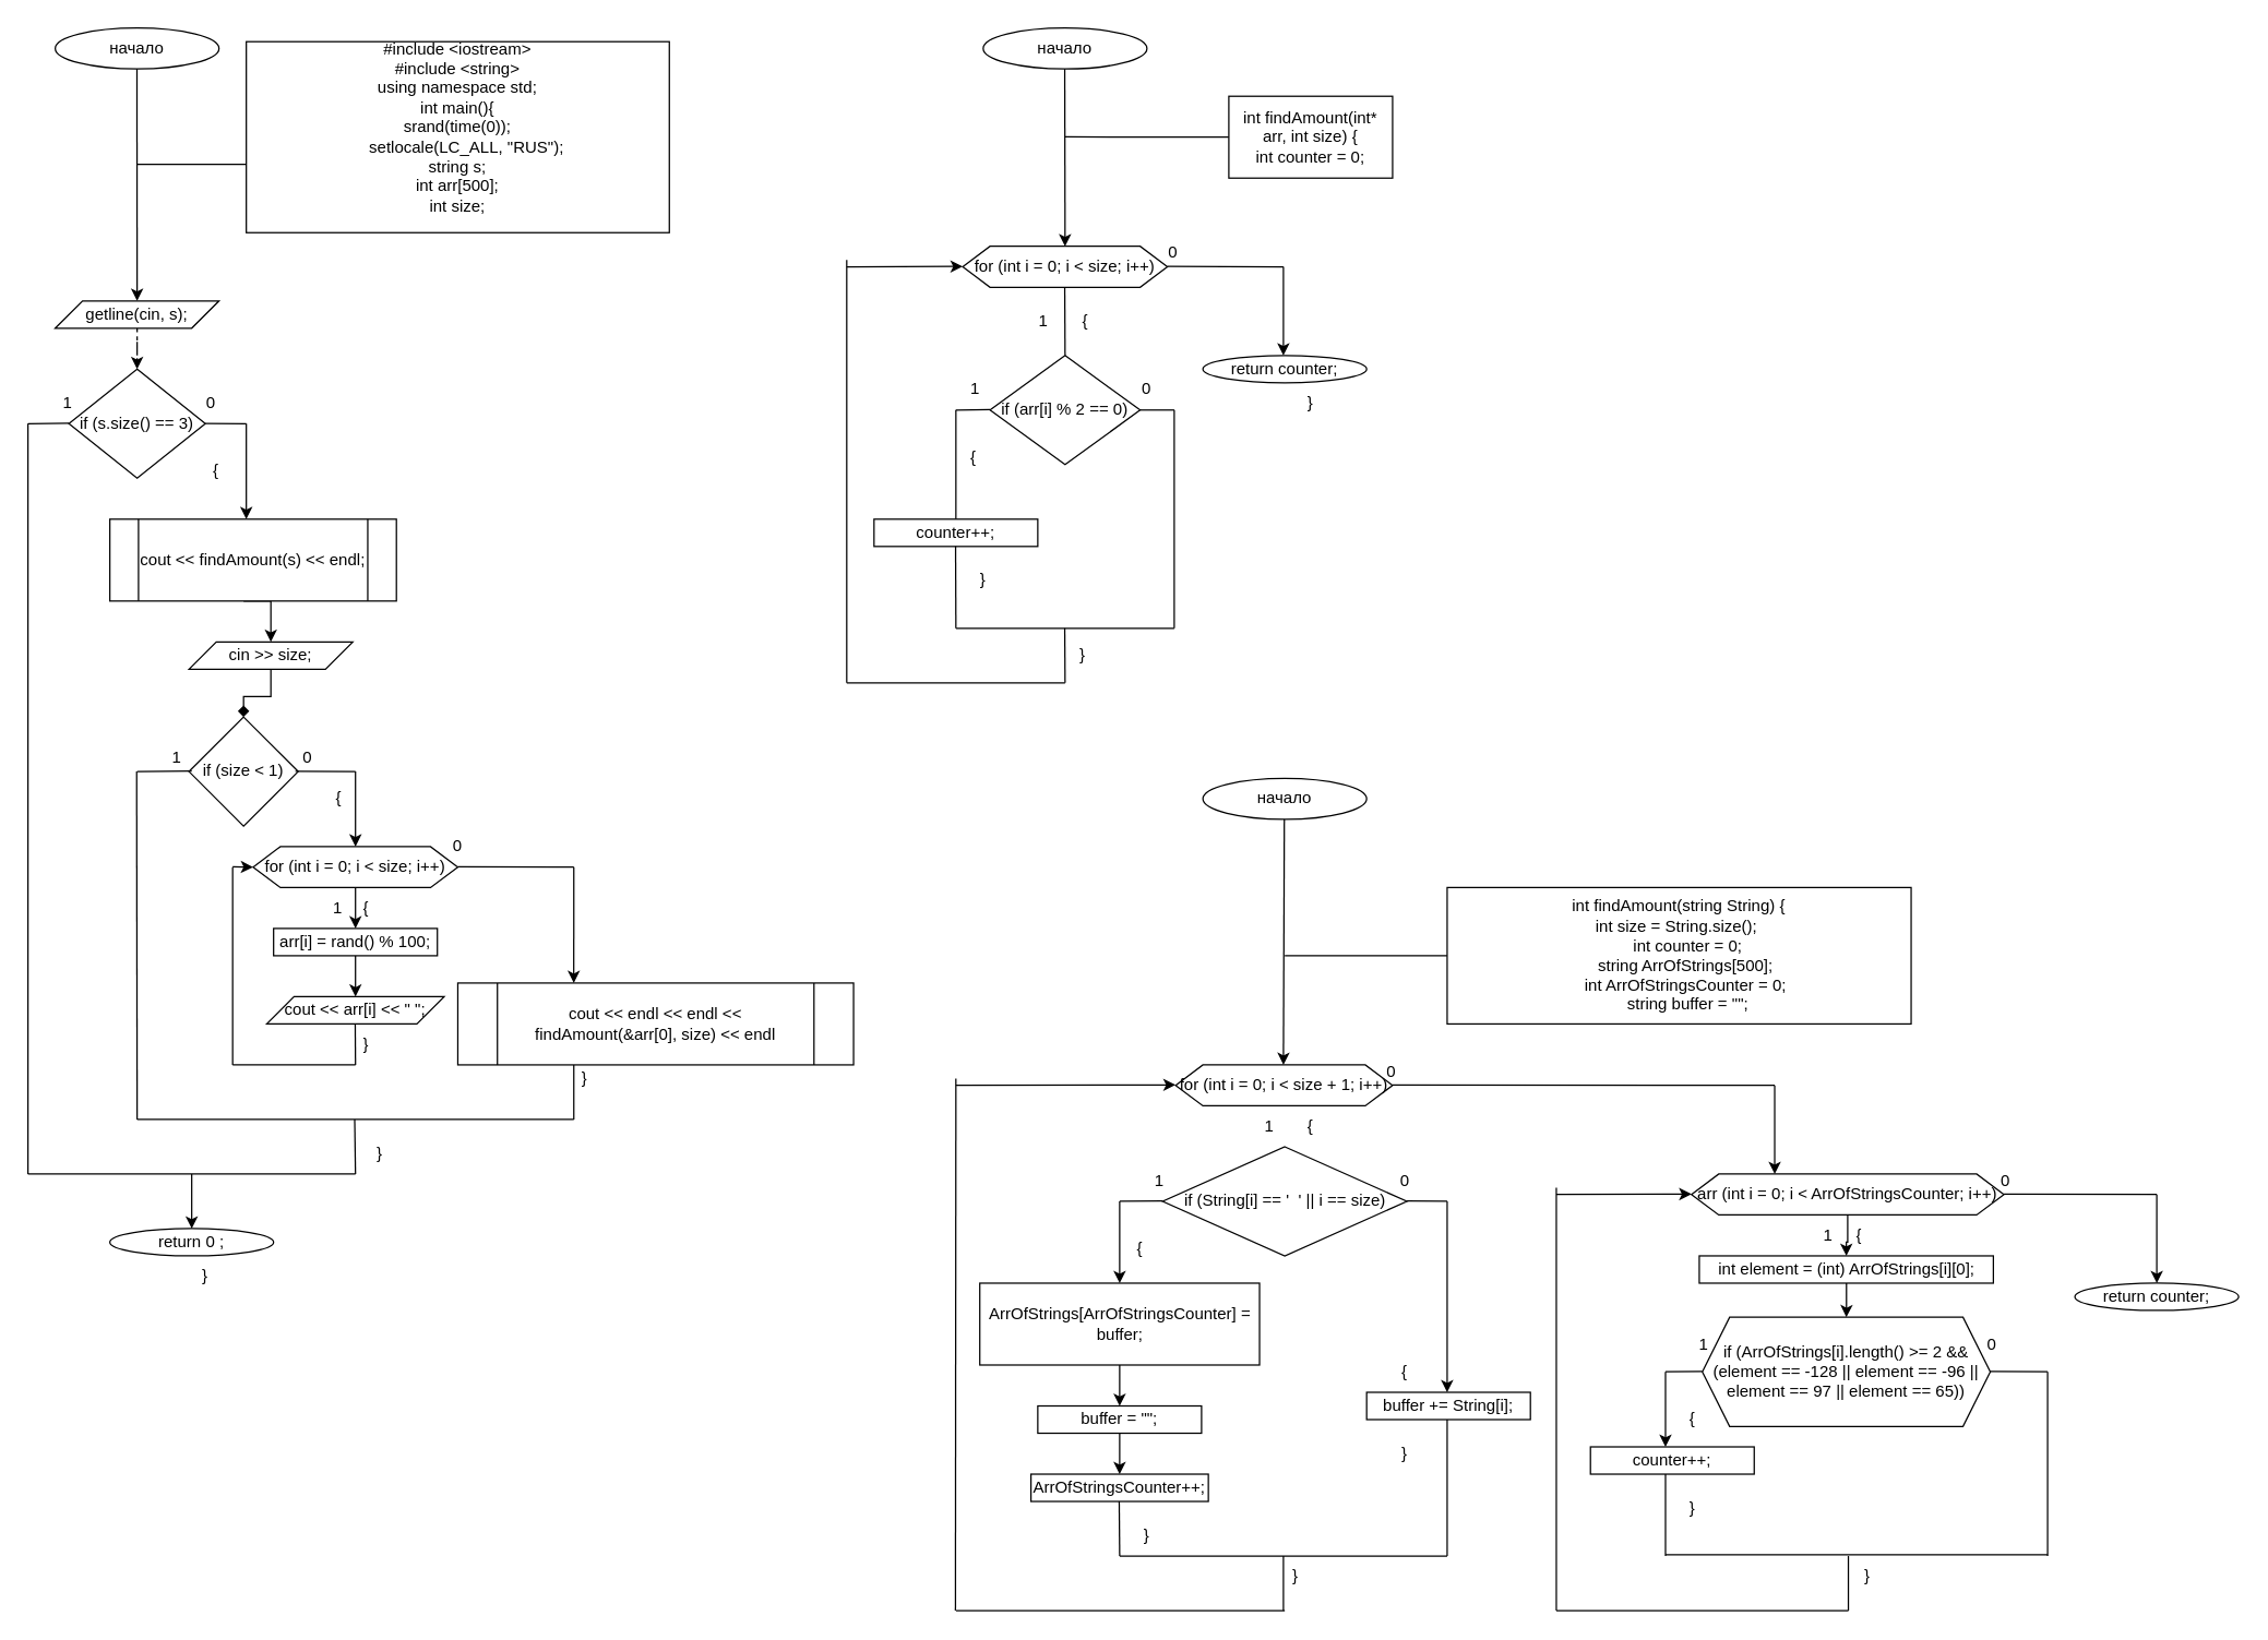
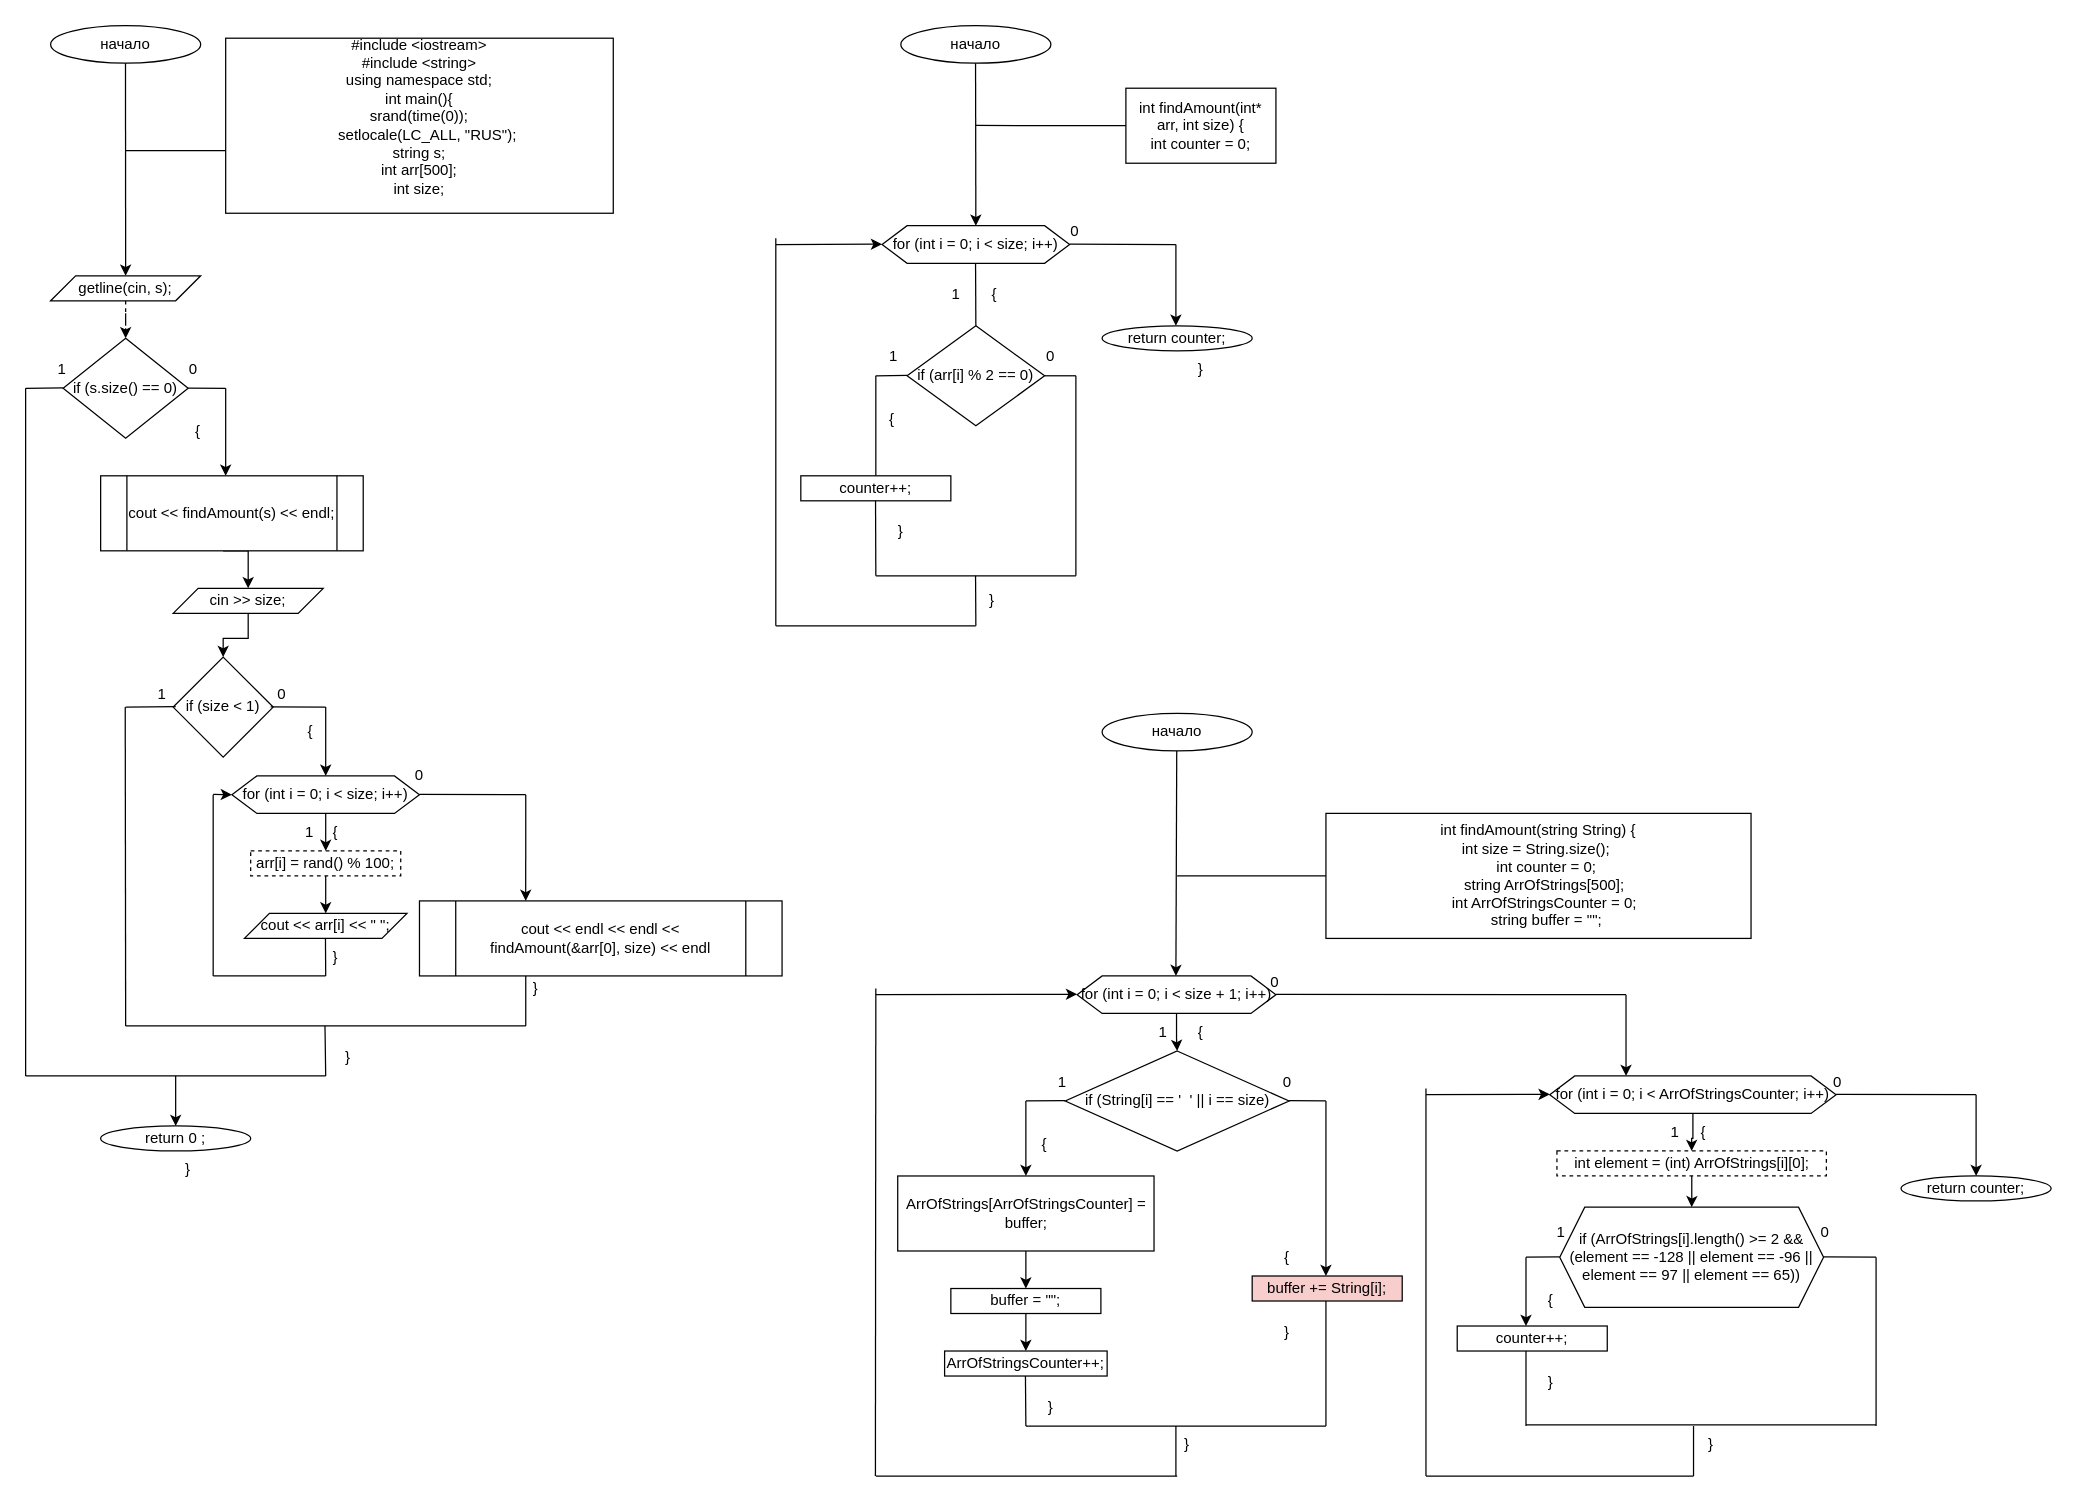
- <mxCell id="8" value="if (s.size() == 3)" style="rhombus;whiteSpace=wrap;html=1;" parent="1" vertex="1"><mxGeometry x="50" y="270" width="100" height="80" as="geometry" /></mxCell>
+ <mxCell id="8" value="if (s.size() == 0)" style="rhombus;whiteSpace=wrap;html=1;" parent="1" vertex="1"><mxGeometry x="50" y="270" width="100" height="80" as="geometry" /></mxCell>
- <mxCell id="12" style="edgeStyle=orthogonalEdgeStyle;rounded=0;orthogonalLoop=1;jettySize=auto;html=1;entryX=0.5;entryY=0;entryDx=0;entryDy=0;endArrow=diamond;" parent="1" source="13" target="14" edge="1"><mxGeometry relative="1" as="geometry" /></mxCell>
+ <mxCell id="12" style="edgeStyle=orthogonalEdgeStyle;rounded=0;orthogonalLoop=1;jettySize=auto;html=1;entryX=0.5;entryY=0;entryDx=0;entryDy=0;" parent="1" source="13" target="14" edge="1"><mxGeometry relative="1" as="geometry" /></mxCell>
- <mxCell id="20" value="arr[i] = rand() % 100;" style="rounded=0;whiteSpace=wrap;html=1;" parent="1" vertex="1"><mxGeometry x="200" y="680" width="120" height="20" as="geometry" /></mxCell>
+ <mxCell id="20" value="arr[i] = rand() % 100;" style="rounded=0;whiteSpace=wrap;html=1;dashed=1;" parent="1" vertex="1"><mxGeometry x="200" y="680" width="120" height="20" as="geometry" /></mxCell>
+ <mxCell id="87" style="edgeStyle=orthogonalEdgeStyle;rounded=0;orthogonalLoop=1;jettySize=auto;html=1;entryX=0.5;entryY=0;entryDx=0;entryDy=0;" parent="1" source="88" target="89" edge="1"><mxGeometry relative="1" as="geometry" /></mxCell>
- <mxCell id="118" value="arr (int i = 0; i &amp;lt; ArrOfStringsCounter; i++)" style="shape=hexagon;perimeter=hexagonPerimeter2;whiteSpace=wrap;html=1;fixedSize=1;" parent="1" vertex="1"><mxGeometry x="1239" y="860" width="229" height="30" as="geometry" /></mxCell>
+ <mxCell id="118" value="for (int i = 0; i &amp;lt; ArrOfStringsCounter; i++)" style="shape=hexagon;perimeter=hexagonPerimeter2;whiteSpace=wrap;html=1;fixedSize=1;" parent="1" vertex="1"><mxGeometry x="1239" y="860" width="229" height="30" as="geometry" /></mxCell>
- <mxCell id="120" value="int element = (int) ArrOfStrings[i][0];" style="rounded=0;whiteSpace=wrap;html=1;" parent="1" vertex="1"><mxGeometry x="1244.75" y="920" width="215.5" height="20" as="geometry" /></mxCell>
+ <mxCell id="120" value="int element = (int) ArrOfStrings[i][0];" style="rounded=0;whiteSpace=wrap;html=1;dashed=1;" parent="1" vertex="1"><mxGeometry x="1244.75" y="920" width="215.5" height="20" as="geometry" /></mxCell>
- <mxCell id="100" value="buffer += String[i];" style="rounded=0;whiteSpace=wrap;html=1;" parent="1" vertex="1"><mxGeometry x="1001" y="1020" width="120" height="20" as="geometry" /></mxCell>
+ <mxCell id="100" value="buffer += String[i];" style="rounded=0;whiteSpace=wrap;html=1;fillColor=#f8cecc;" parent="1" vertex="1"><mxGeometry x="1001" y="1020" width="120" height="20" as="geometry" /></mxCell>
